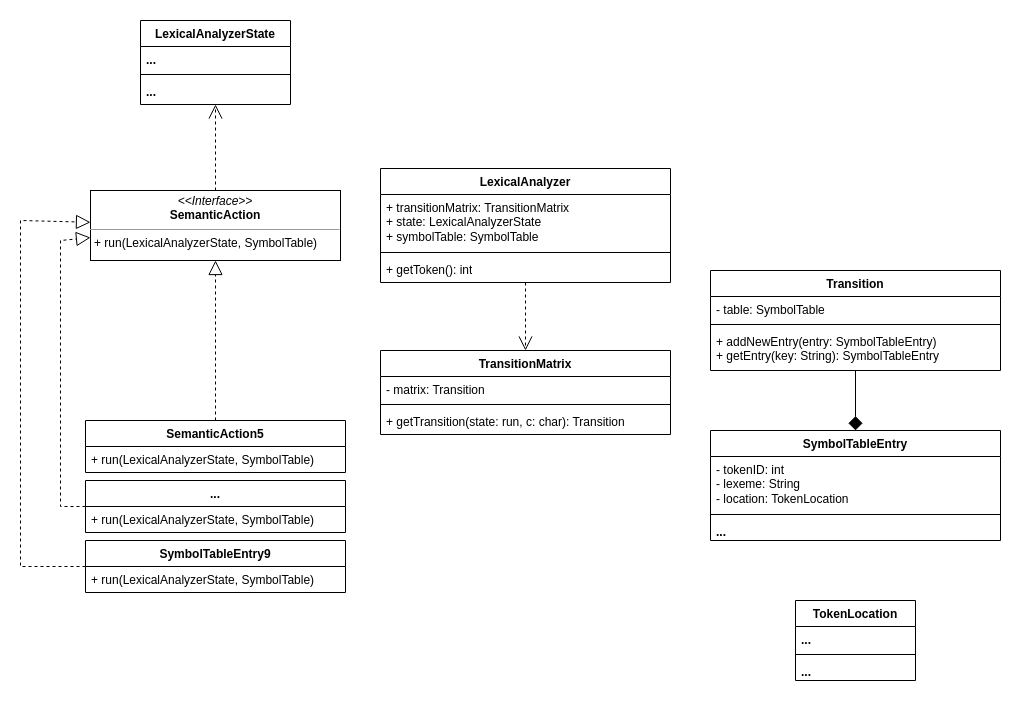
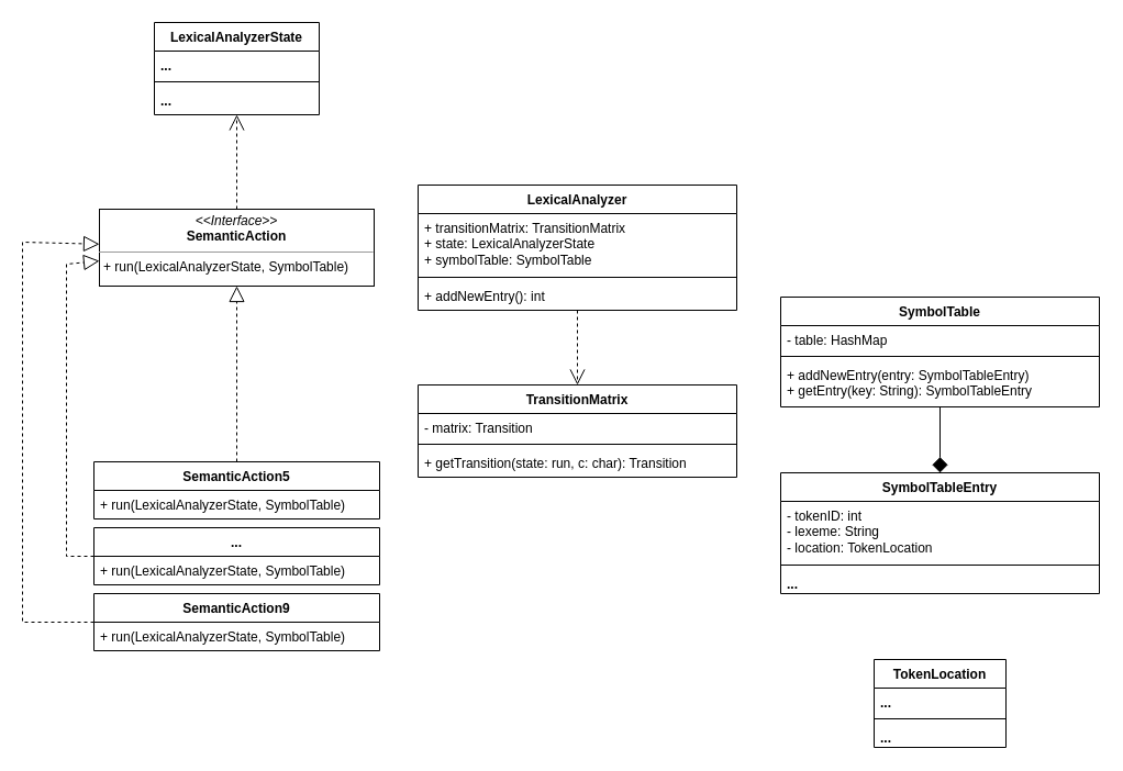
- <mxCell id="5" value="+ getToken(): int" style="text;strokeColor=none;fillColor=none;align=left;verticalAlign=top;spacingLeft=4;spacingRight=4;overflow=hidden;rotatable=0;points=[[0,0.5],[1,0.5]];portConstraint=eastwest;whiteSpace=wrap;html=1;" vertex="1" parent="2"><mxGeometry y="88" width="290" height="26" as="geometry" /></mxCell>
+ <mxCell id="5" value="+ addNewEntry(): int" style="text;strokeColor=none;fillColor=none;align=left;verticalAlign=top;spacingLeft=4;spacingRight=4;overflow=hidden;rotatable=0;points=[[0,0.5],[1,0.5]];portConstraint=eastwest;whiteSpace=wrap;html=1;" vertex="1" parent="2"><mxGeometry y="88" width="290" height="26" as="geometry" /></mxCell>
- <mxCell id="25" value="Transition" style="swimlane;fontStyle=1;align=center;verticalAlign=top;childLayout=stackLayout;horizontal=1;startSize=26;horizontalStack=0;resizeParent=1;resizeParentMax=0;resizeLast=0;collapsible=1;marginBottom=0;whiteSpace=wrap;html=1;" vertex="1" parent="1"><mxGeometry x="710" y="270" width="290" height="100" as="geometry" /></mxCell>
+ <mxCell id="25" value="SymbolTable" style="swimlane;fontStyle=1;align=center;verticalAlign=top;childLayout=stackLayout;horizontal=1;startSize=26;horizontalStack=0;resizeParent=1;resizeParentMax=0;resizeLast=0;collapsible=1;marginBottom=0;whiteSpace=wrap;html=1;" vertex="1" parent="1"><mxGeometry x="710" y="270" width="290" height="100" as="geometry" /></mxCell>
- <mxCell id="26" value="- table: SymbolTable" style="text;strokeColor=none;fillColor=none;align=left;verticalAlign=top;spacingLeft=4;spacingRight=4;overflow=hidden;rotatable=0;points=[[0,0.5],[1,0.5]];portConstraint=eastwest;whiteSpace=wrap;html=1;" vertex="1" parent="25"><mxGeometry y="26" width="290" height="24" as="geometry" /></mxCell>
+ <mxCell id="26" value="- table: HashMap" style="text;strokeColor=none;fillColor=none;align=left;verticalAlign=top;spacingLeft=4;spacingRight=4;overflow=hidden;rotatable=0;points=[[0,0.5],[1,0.5]];portConstraint=eastwest;whiteSpace=wrap;html=1;" vertex="1" parent="25"><mxGeometry y="26" width="290" height="24" as="geometry" /></mxCell>
- <mxCell id="9" value="SymbolTableEntry9" style="swimlane;fontStyle=1;align=center;verticalAlign=top;childLayout=stackLayout;horizontal=1;startSize=26;horizontalStack=0;resizeParent=1;resizeParentMax=0;resizeLast=0;collapsible=1;marginBottom=0;whiteSpace=wrap;html=1;" vertex="1" parent="1"><mxGeometry x="85" y="540" width="260" height="52" as="geometry" /></mxCell>
+ <mxCell id="9" value="SemanticAction9" style="swimlane;fontStyle=1;align=center;verticalAlign=top;childLayout=stackLayout;horizontal=1;startSize=26;horizontalStack=0;resizeParent=1;resizeParentMax=0;resizeLast=0;collapsible=1;marginBottom=0;whiteSpace=wrap;html=1;" vertex="1" parent="1"><mxGeometry x="85" y="540" width="260" height="52" as="geometry" /></mxCell>
